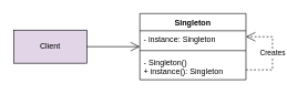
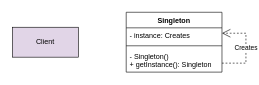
- <mxCell id="4" value="- instance: Singleton" style="text;strokeColor=none;fillColor=none;align=left;verticalAlign=top;spacingLeft=4;spacingRight=4;overflow=hidden;rotatable=0;points=[[0,0.5],[1,0.5]];portConstraint=eastwest;whiteSpace=wrap;html=1;" vertex="1" parent="3"><mxGeometry y="26" width="160" height="26" as="geometry" /></mxCell>
+ <mxCell id="4" value="- instance: Creates" style="text;strokeColor=none;fillColor=none;align=left;verticalAlign=top;spacingLeft=4;spacingRight=4;overflow=hidden;rotatable=0;points=[[0,0.5],[1,0.5]];portConstraint=eastwest;whiteSpace=wrap;html=1;" vertex="1" parent="3"><mxGeometry y="26" width="160" height="26" as="geometry" /></mxCell>
- <mxCell id="7" value="" style="endArrow=open;endFill=1;endSize=12;html=1;rounded=0;" edge="1" parent="1" source="2" target="3"><mxGeometry width="160" relative="1" as="geometry"><mxPoint x="160" y="185" as="sourcePoint" /><mxPoint x="320" y="185" as="targetPoint" /></mxGeometry></mxCell>
- <mxCell id="6" value="-&amp;nbsp;Singleton()&lt;br&gt;+ instance(): Singleton" style="text;strokeColor=none;fillColor=none;align=left;verticalAlign=top;spacingLeft=4;spacingRight=4;overflow=hidden;rotatable=0;points=[[0,0.5],[1,0.5]];portConstraint=eastwest;whiteSpace=wrap;html=1;" vertex="1" parent="3"><mxGeometry y="60" width="160" height="40" as="geometry" /></mxCell>
+ <mxCell id="6" value="-&amp;nbsp;Singleton()&lt;br&gt;+ getInstance(): Singleton" style="text;strokeColor=none;fillColor=none;align=left;verticalAlign=top;spacingLeft=4;spacingRight=4;overflow=hidden;rotatable=0;points=[[0,0.5],[1,0.5]];portConstraint=eastwest;whiteSpace=wrap;html=1;" vertex="1" parent="3"><mxGeometry y="60" width="160" height="40" as="geometry" /></mxCell>
